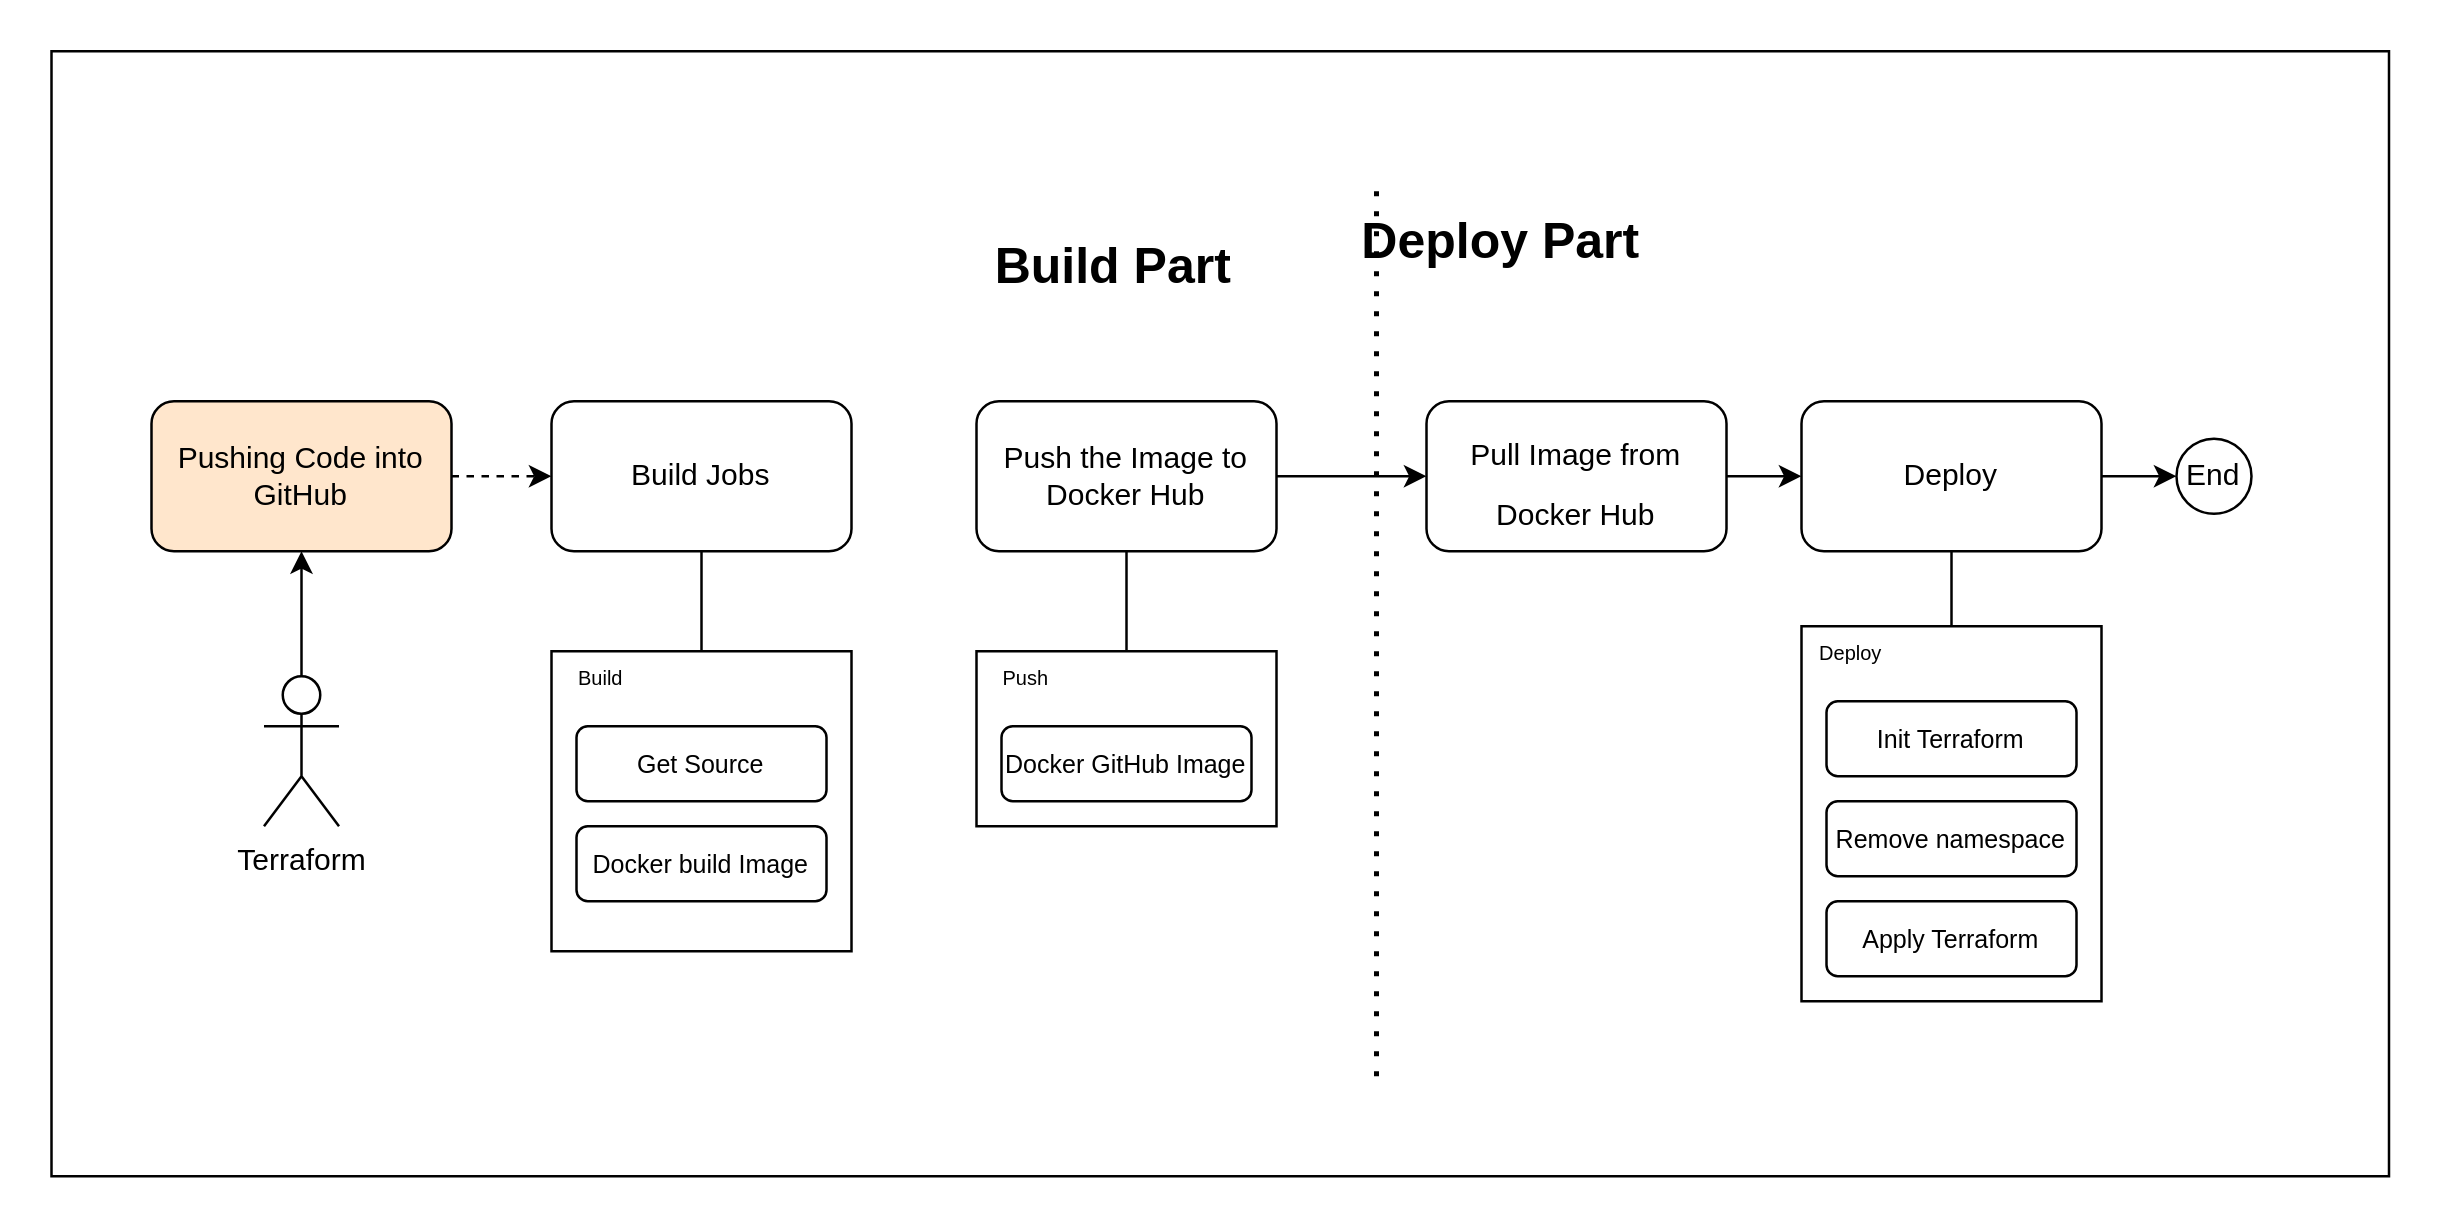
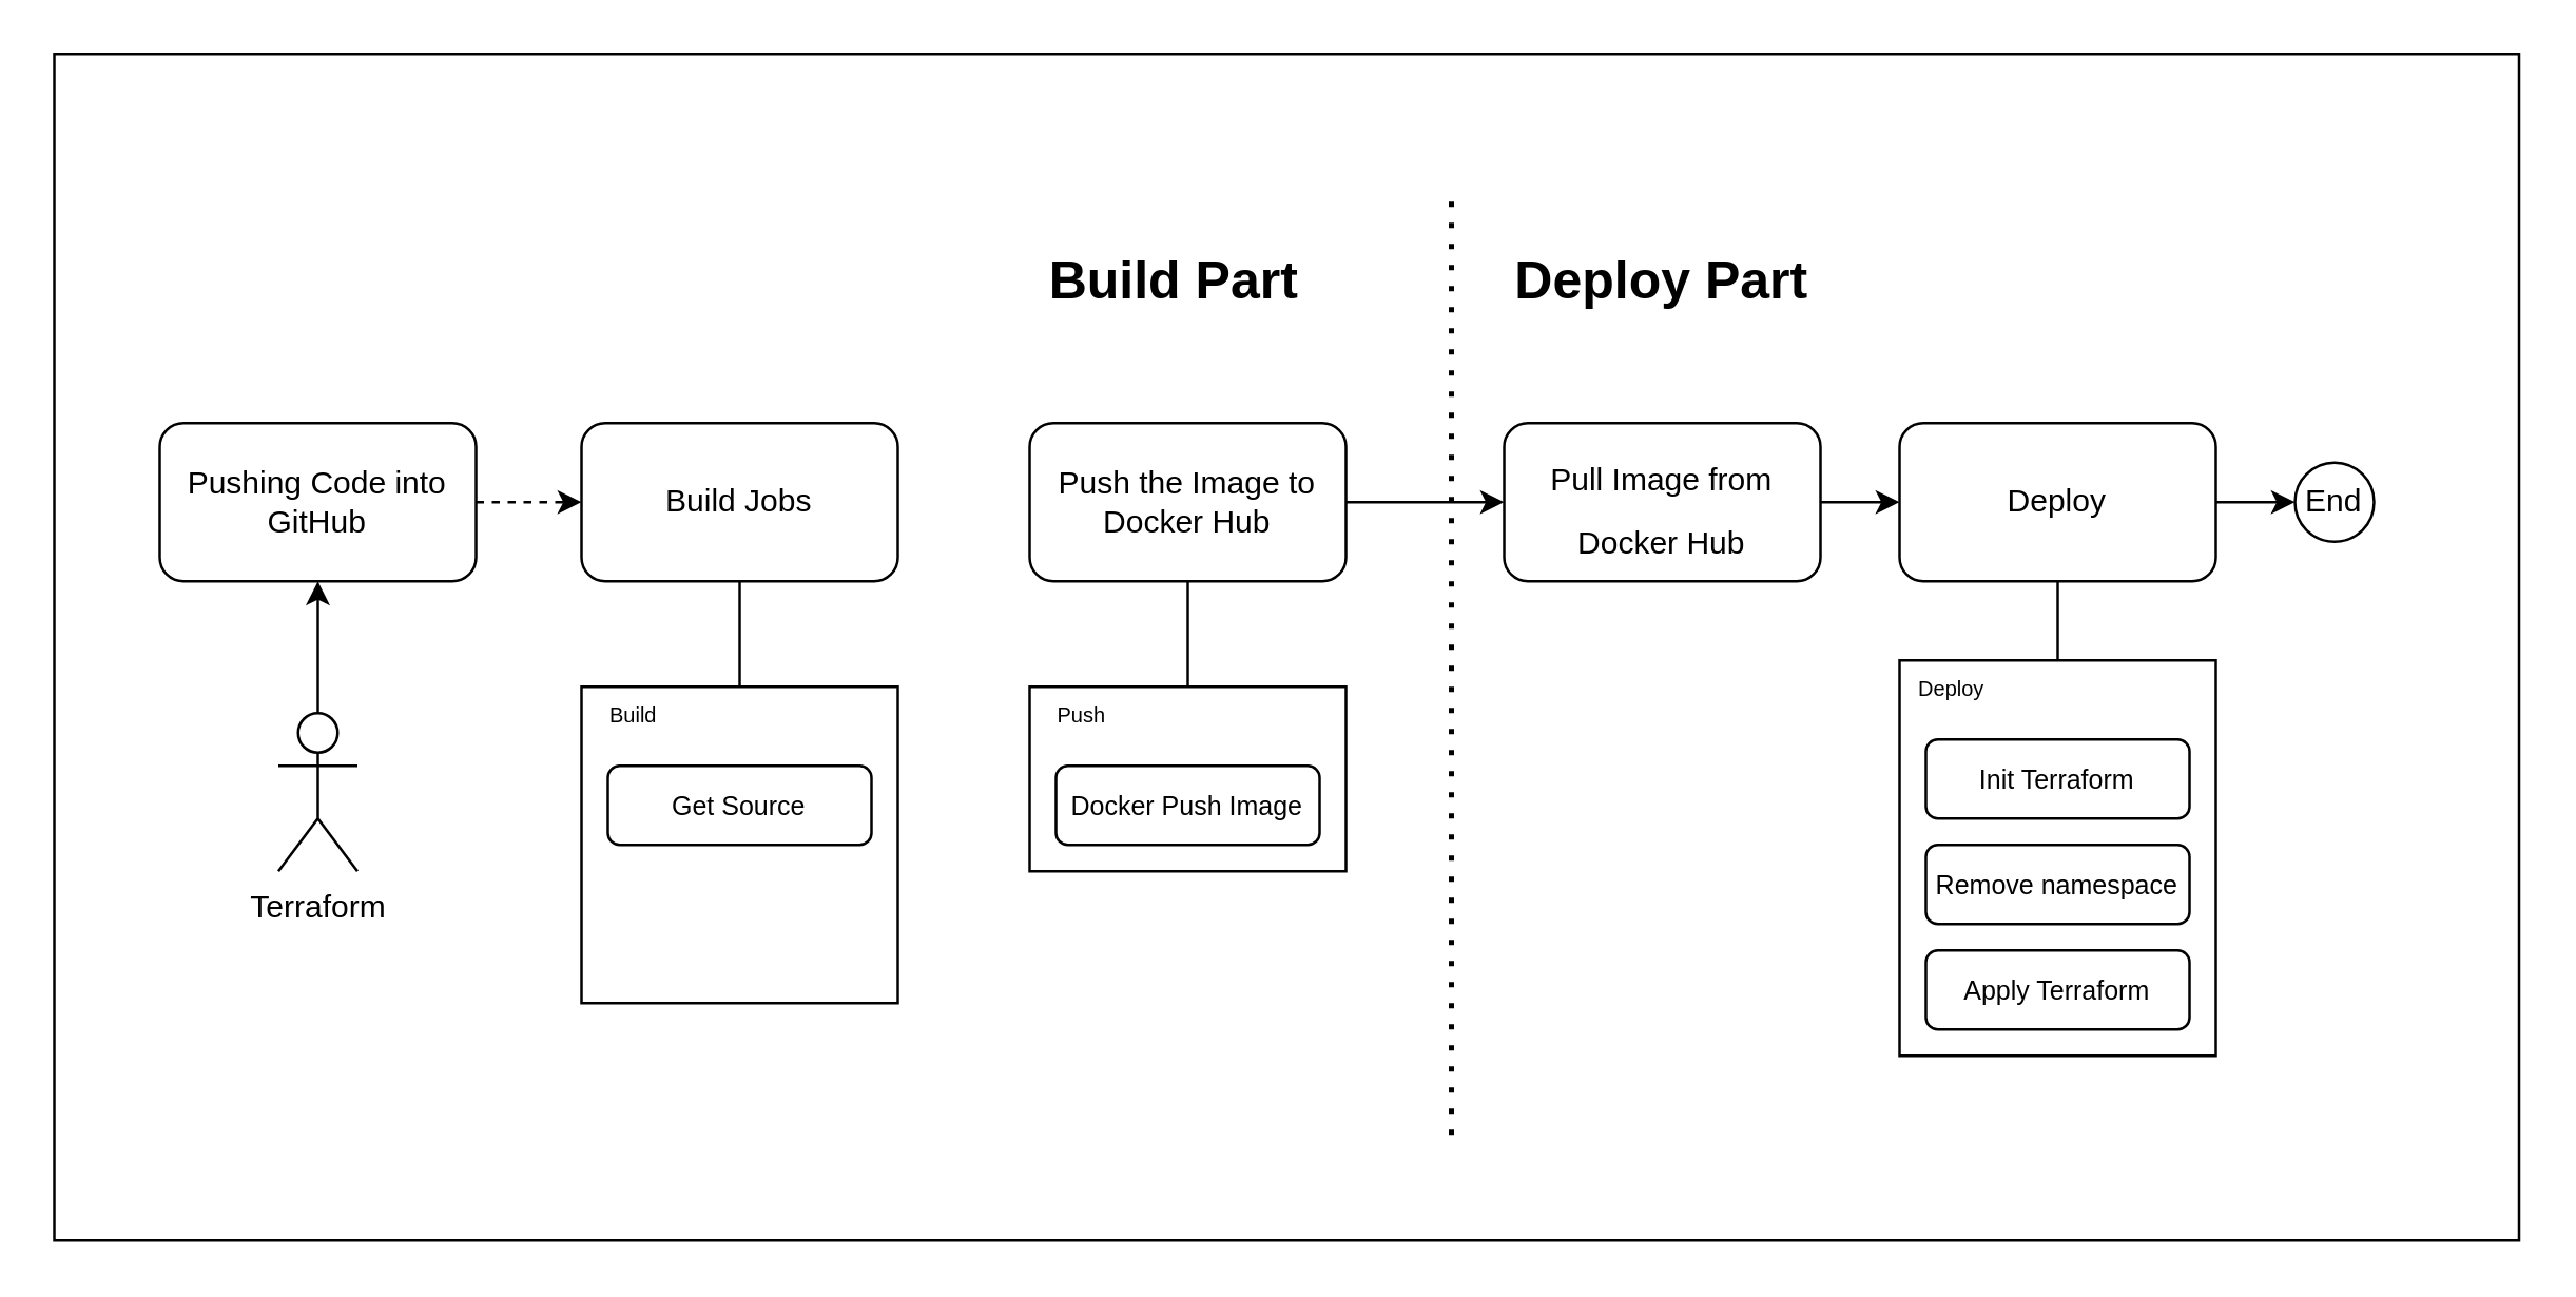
- <mxCell id="20" value="&lt;b&gt;&lt;font style=&quot;font-size: 20px;&quot;&gt;Deploy Part&lt;/font&gt;&lt;/b&gt;" style="text;html=1;strokeColor=none;fillColor=none;align=center;verticalAlign=middle;whiteSpace=wrap;rounded=0;fontSize=10;" vertex="1" parent="1"><mxGeometry x="530" y="80" width="140" height="30" as="geometry" /></mxCell>
+ <mxCell id="20" value="&lt;b&gt;&lt;font style=&quot;font-size: 20px;&quot;&gt;Deploy Part&lt;/font&gt;&lt;/b&gt;" style="text;html=1;strokeColor=none;fillColor=none;align=center;verticalAlign=middle;whiteSpace=wrap;rounded=0;fontSize=10;" vertex="1" parent="1"><mxGeometry x="560" y="90" width="140" height="30" as="geometry" /></mxCell>
- <mxCell id="4" value="Pushing Code into GitHub" style="rounded=1;whiteSpace=wrap;html=1;fillColor=#ffe6cc;" parent="1" vertex="1"><mxGeometry x="60" y="160" width="120" height="60" as="geometry" /></mxCell>
+ <mxCell id="4" value="Pushing Code into GitHub" style="rounded=1;whiteSpace=wrap;html=1;" parent="1" vertex="1"><mxGeometry x="60" y="160" width="120" height="60" as="geometry" /></mxCell>
- <mxCell id="23" value="&lt;font style=&quot;font-size: 10px;&quot;&gt;Docker GitHub Image&lt;/font&gt;" style="rounded=1;whiteSpace=wrap;html=1;" vertex="1" parent="21"><mxGeometry x="10" y="30" width="100" height="30" as="geometry" /></mxCell>
+ <mxCell id="23" value="&lt;font style=&quot;font-size: 10px;&quot;&gt;Docker Push Image&lt;/font&gt;" style="rounded=1;whiteSpace=wrap;html=1;" vertex="1" parent="21"><mxGeometry x="10" y="30" width="100" height="30" as="geometry" /></mxCell>
- <mxCell id="28" value="&lt;font style=&quot;font-size: 10px;&quot;&gt;Docker build Image&lt;/font&gt;" style="rounded=1;whiteSpace=wrap;html=1;" vertex="1" parent="25"><mxGeometry x="10" y="70" width="100" height="30" as="geometry" /></mxCell>
